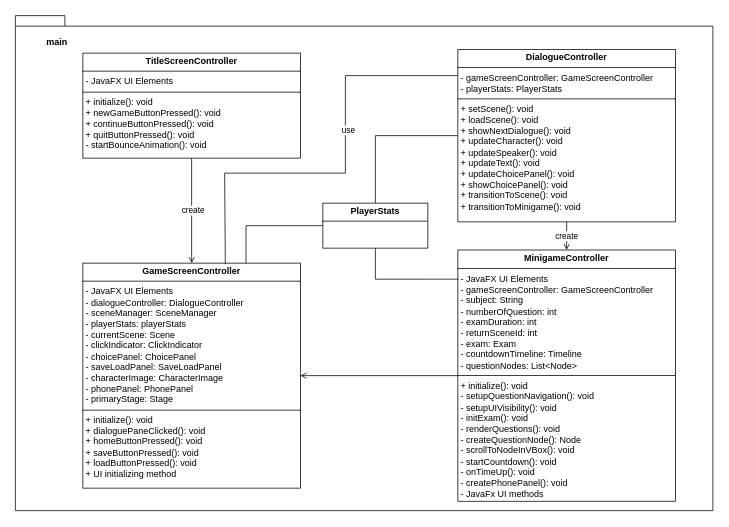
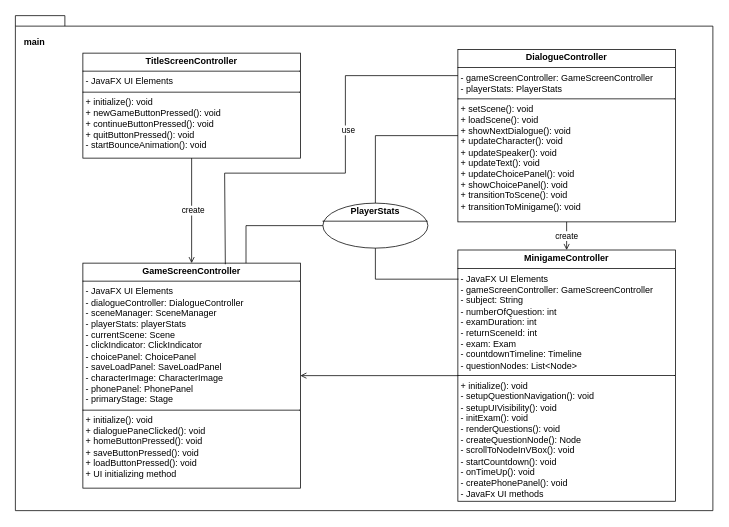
- <mxCell id="7" value="&lt;b&gt;main&lt;/b&gt;" style="text;html=1;align=center;verticalAlign=middle;resizable=0;points=[];autosize=1;strokeColor=none;fillColor=none;" vertex="1" parent="1"><mxGeometry x="50" y="40" width="50" height="30" as="geometry" /></mxCell>
+ <mxCell id="7" value="&lt;b&gt;main&lt;/b&gt;" style="text;html=1;align=center;verticalAlign=middle;resizable=0;points=[];autosize=1;strokeColor=none;fillColor=none;" vertex="1" parent="1"><mxGeometry x="20" y="40" width="50" height="30" as="geometry" /></mxCell>
- <mxCell id="10" value="&lt;p style=&quot;margin:0px;margin-top:4px;text-align:center;&quot;&gt;&lt;b&gt;PlayerStats&lt;/b&gt;&lt;/p&gt;&lt;hr size=&quot;1&quot; style=&quot;border-style:solid;&quot;&gt;&lt;div style=&quot;height:2px;&quot;&gt;&lt;/div&gt;" style="verticalAlign=top;align=left;overflow=fill;html=1;whiteSpace=wrap;" vertex="1" parent="1"><mxGeometry x="430" y="270" width="140" height="60" as="geometry" /></mxCell>
+ <mxCell id="10" value="&lt;p style=&quot;margin:0px;margin-top:4px;text-align:center;&quot;&gt;&lt;b&gt;PlayerStats&lt;/b&gt;&lt;/p&gt;&lt;hr size=&quot;1&quot; style=&quot;border-style:solid;&quot;&gt;&lt;div style=&quot;height:2px;&quot;&gt;&lt;/div&gt;" style="ellipse;verticalAlign=top;align=left;overflow=fill;html=1;whiteSpace=wrap;" vertex="1" parent="1"><mxGeometry x="430" y="270" width="140" height="60" as="geometry" /></mxCell>
